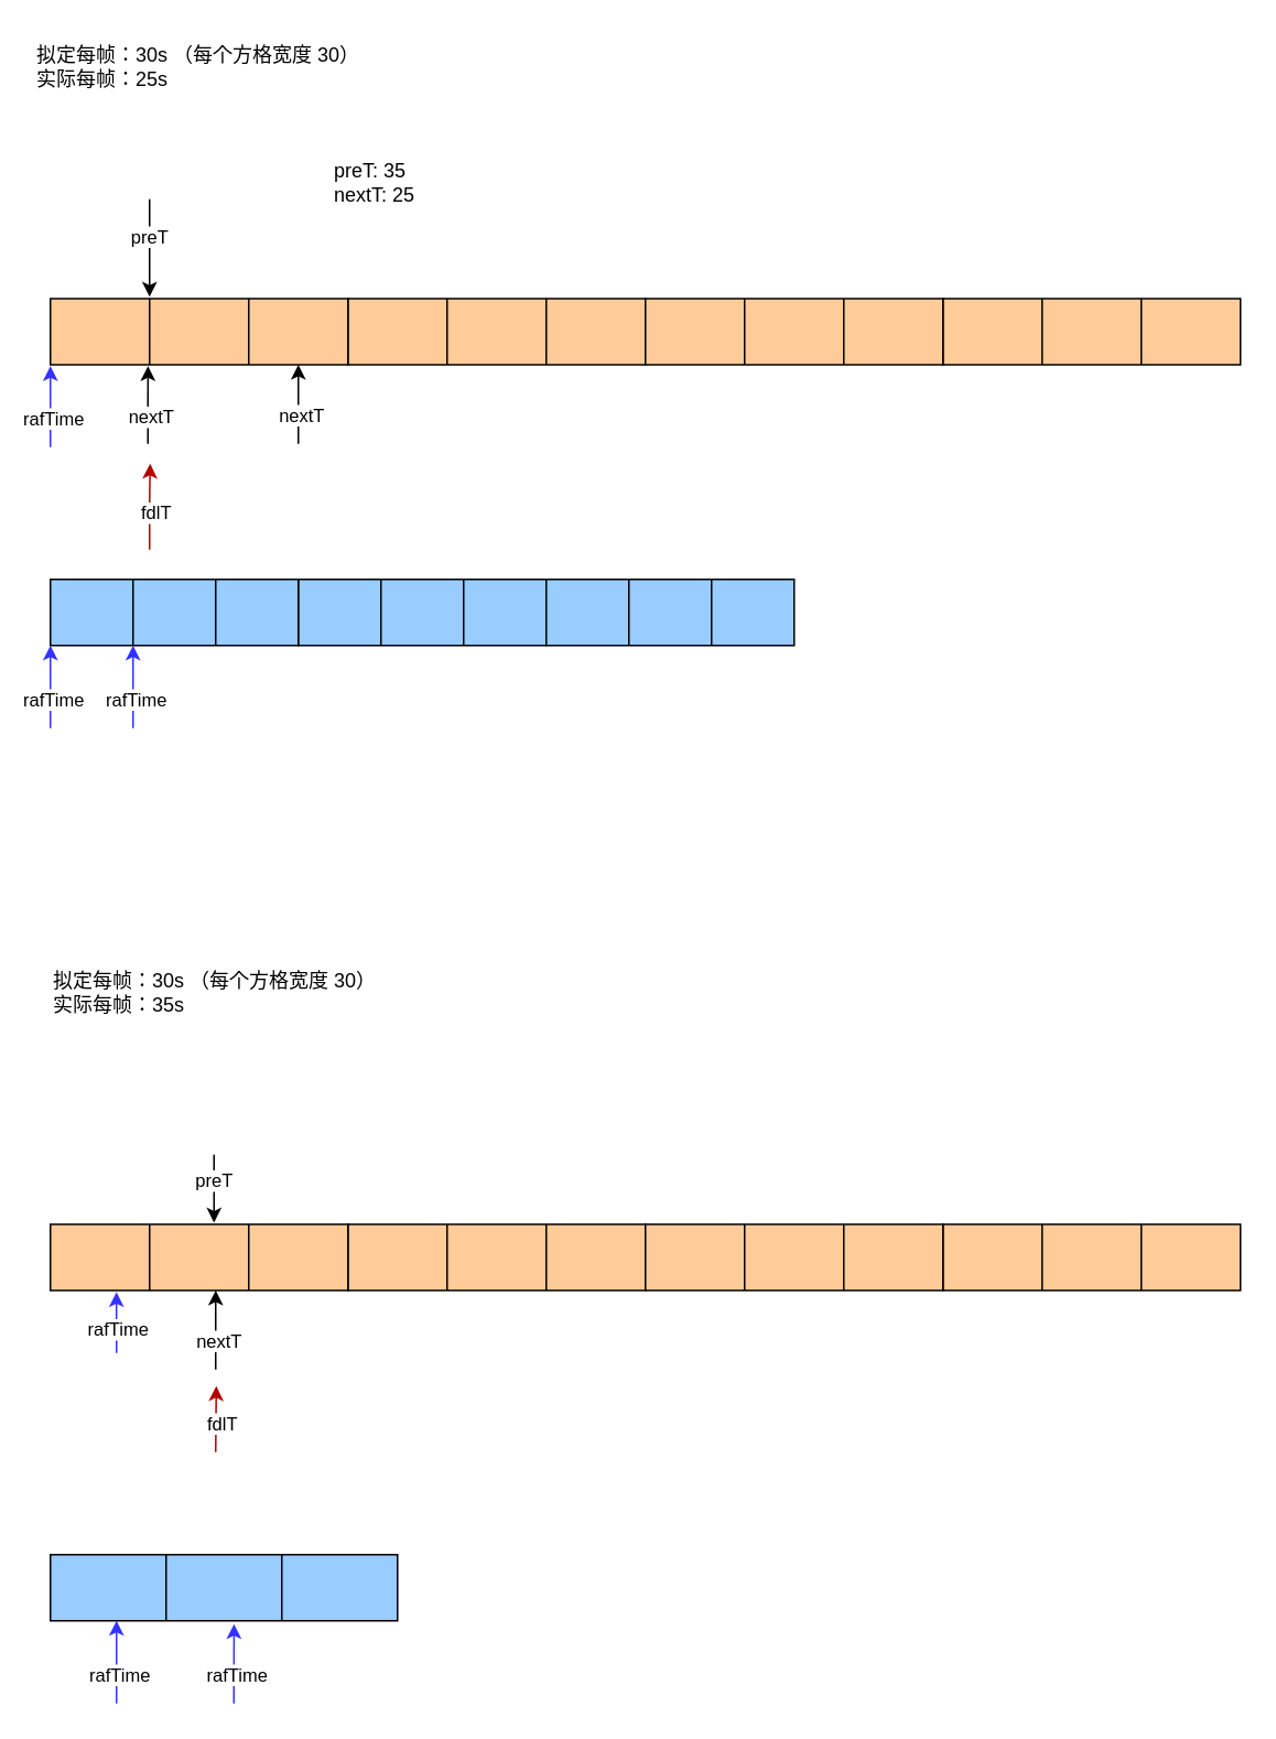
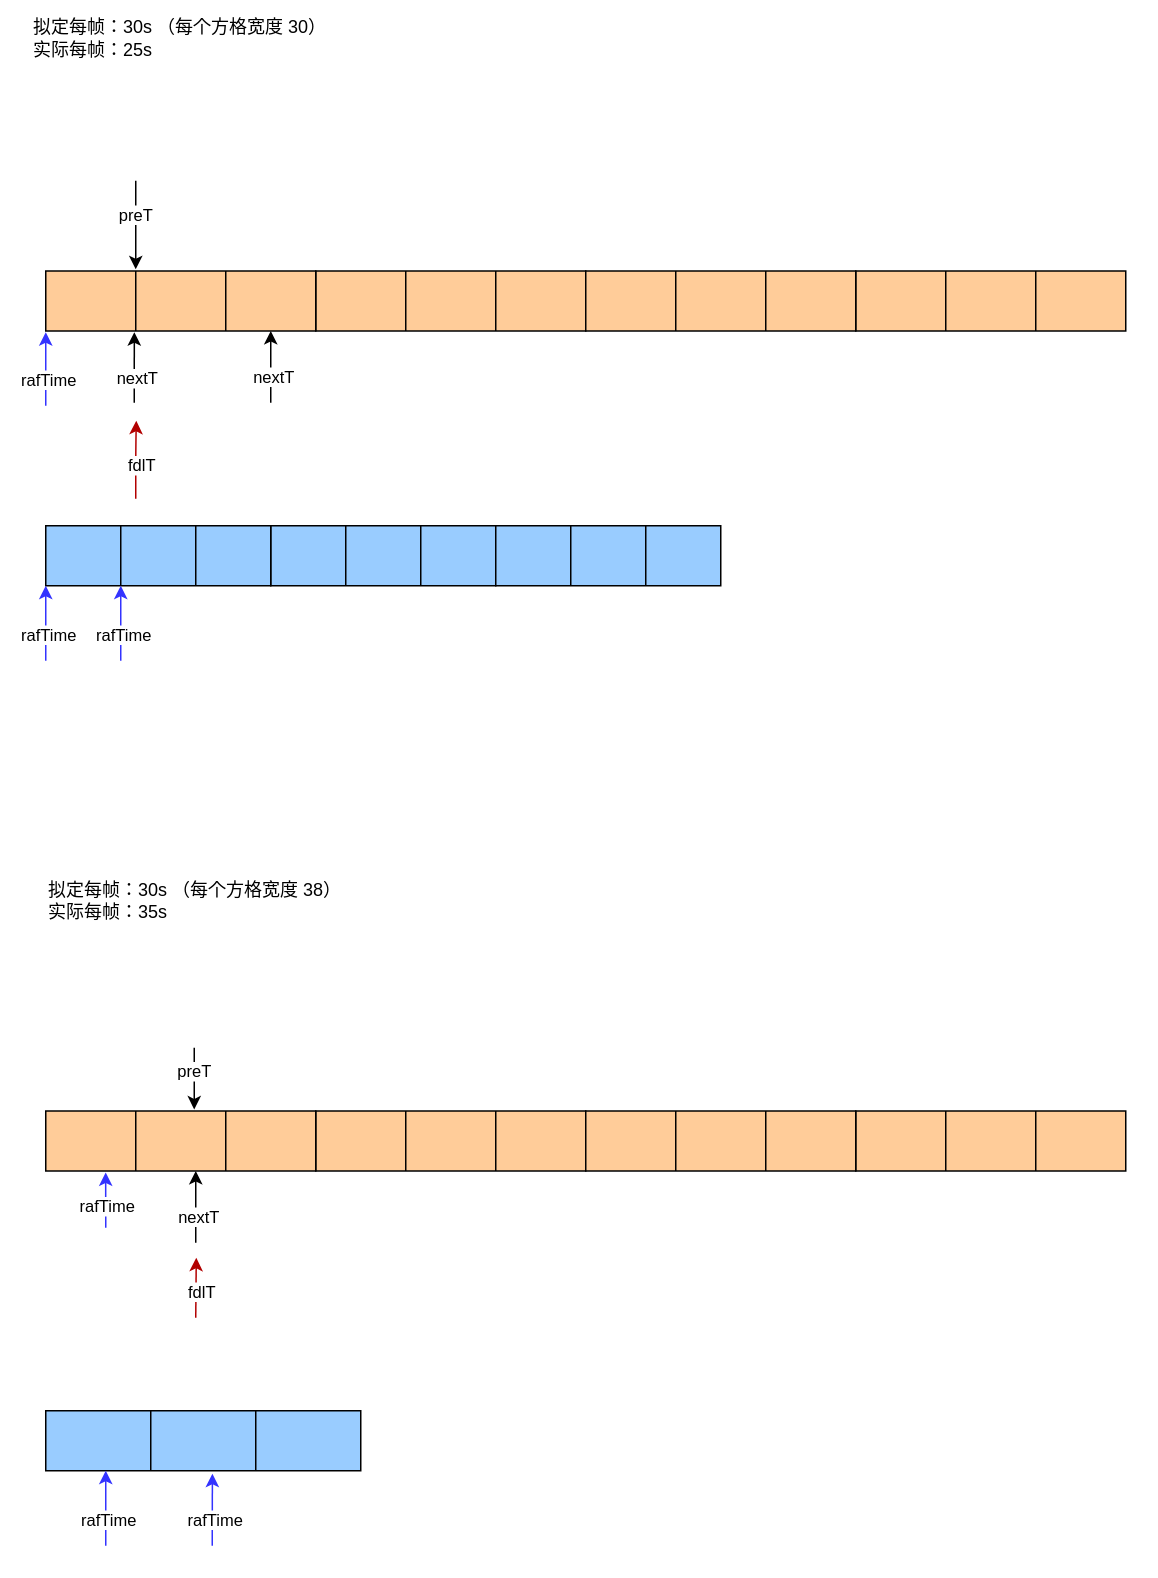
- <mxCell id="39" value="拟定每帧：30s （每个方格宽度 30）&lt;br&gt;实际每帧：25s" style="text;html=1;strokeColor=none;fillColor=none;align=left;verticalAlign=middle;whiteSpace=wrap;rounded=0;" parent="1" vertex="1"><mxGeometry x="20" y="20" width="310" height="40" as="geometry" /></mxCell>
+ <mxCell id="39" value="拟定每帧：30s （每个方格宽度 30）&lt;br&gt;实际每帧：25s" style="text;html=1;strokeColor=none;fillColor=none;align=left;verticalAlign=middle;whiteSpace=wrap;rounded=0;" parent="1" vertex="1"><mxGeometry x="20" y="5" width="310" height="40" as="geometry" /></mxCell>
- <mxCell id="46" value="preT: 35&lt;br&gt;nextT: 25" style="text;html=1;strokeColor=none;fillColor=none;align=left;verticalAlign=middle;whiteSpace=wrap;rounded=0;" parent="1" vertex="1"><mxGeometry x="200" y="90" width="310" height="40" as="geometry" /></mxCell>
- <mxCell id="88" value="拟定每帧：30s （每个方格宽度 30）&lt;br&gt;实际每帧：35s" style="text;html=1;strokeColor=none;fillColor=none;align=left;verticalAlign=middle;whiteSpace=wrap;rounded=0;" vertex="1" parent="1"><mxGeometry x="30" y="580" width="310" height="40" as="geometry" /></mxCell>
+ <mxCell id="88" value="拟定每帧：30s （每个方格宽度 38）&lt;br&gt;实际每帧：35s" style="text;html=1;strokeColor=none;fillColor=none;align=left;verticalAlign=middle;whiteSpace=wrap;rounded=0;" vertex="1" parent="1"><mxGeometry x="30" y="580" width="310" height="40" as="geometry" /></mxCell>
